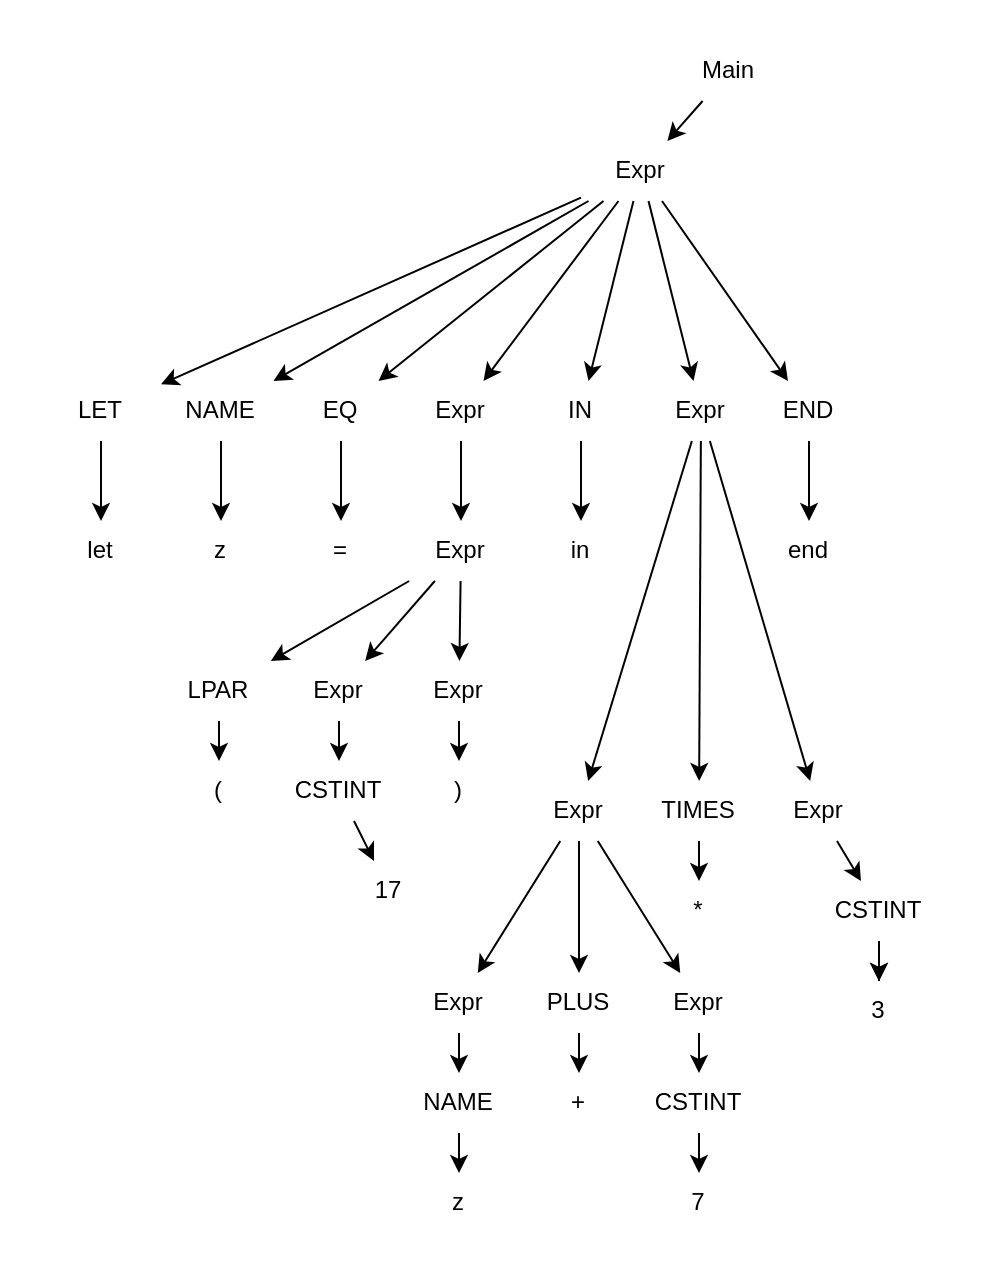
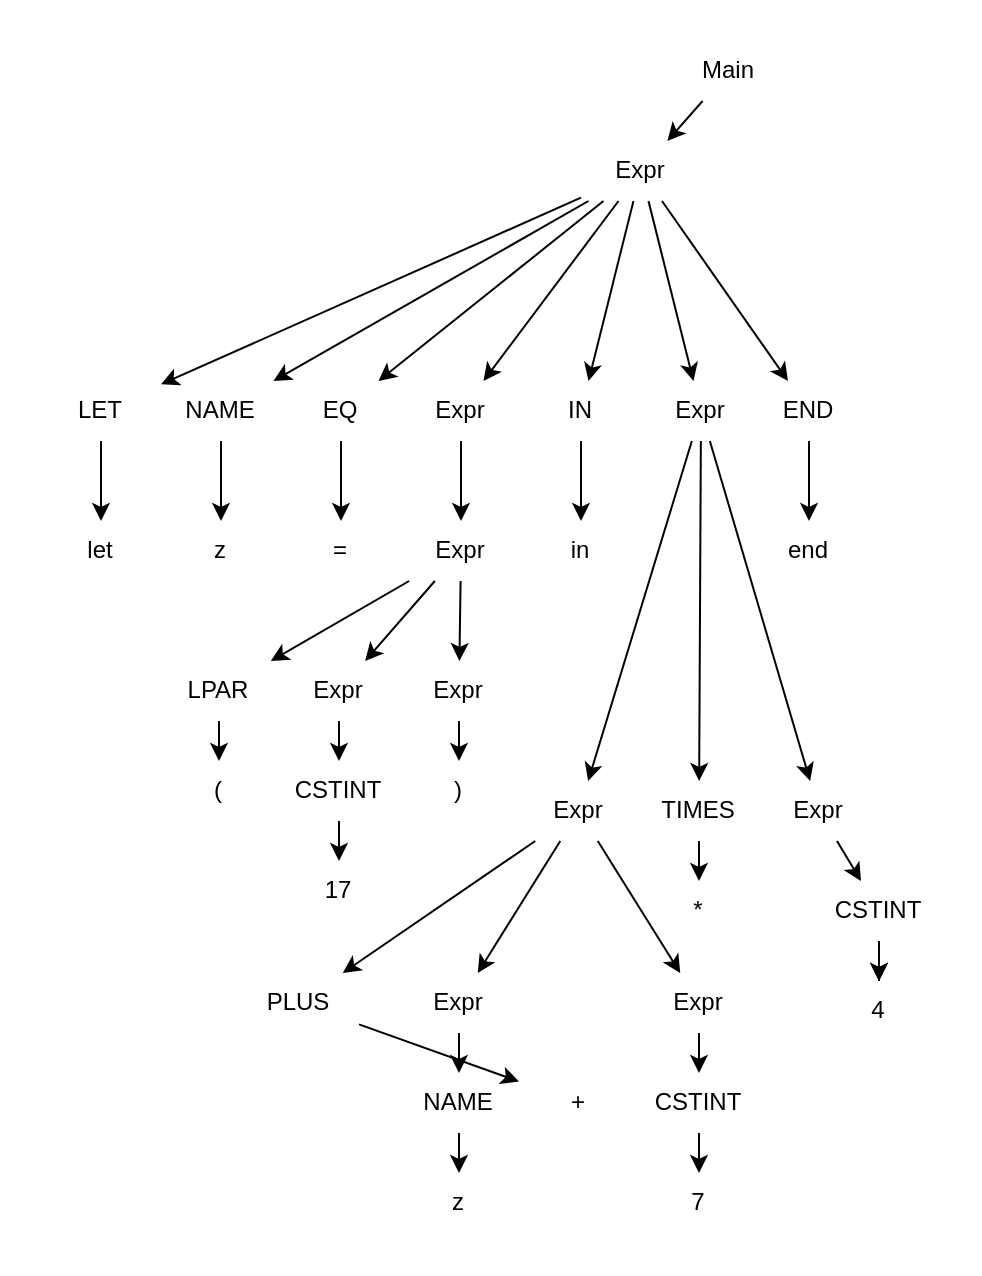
- <mxCell id="62" value="17" style="text;html=1;strokeColor=none;fillColor=none;align=center;verticalAlign=middle;whiteSpace=wrap;rounded=0;" vertex="1" parent="1"><mxGeometry x="164" y="430" width="60" height="30" as="geometry" /></mxCell>
+ <mxCell id="62" value="17" style="text;html=1;strokeColor=none;fillColor=none;align=center;verticalAlign=middle;whiteSpace=wrap;rounded=0;" vertex="1" parent="1"><mxGeometry x="139" y="430" width="60" height="30" as="geometry" /></mxCell>
- <mxCell id="29" value="PLUS" style="text;html=1;strokeColor=none;fillColor=none;align=center;verticalAlign=middle;whiteSpace=wrap;rounded=0;" vertex="1" parent="1"><mxGeometry x="259" y="486" width="60" height="30" as="geometry" /></mxCell>
+ <mxCell id="29" value="PLUS" style="text;html=1;strokeColor=none;fillColor=none;align=center;verticalAlign=middle;whiteSpace=wrap;rounded=0;" vertex="1" parent="1"><mxGeometry x="119" y="486" width="60" height="30" as="geometry" /></mxCell>
- <mxCell id="46" value="3" style="text;html=1;strokeColor=none;fillColor=none;align=center;verticalAlign=middle;whiteSpace=wrap;rounded=0;" vertex="1" parent="1"><mxGeometry x="409" y="490" width="60" height="30" as="geometry" /></mxCell>
+ <mxCell id="46" value="4" style="text;html=1;strokeColor=none;fillColor=none;align=center;verticalAlign=middle;whiteSpace=wrap;rounded=0;" vertex="1" parent="1"><mxGeometry x="409" y="490" width="60" height="30" as="geometry" /></mxCell>
